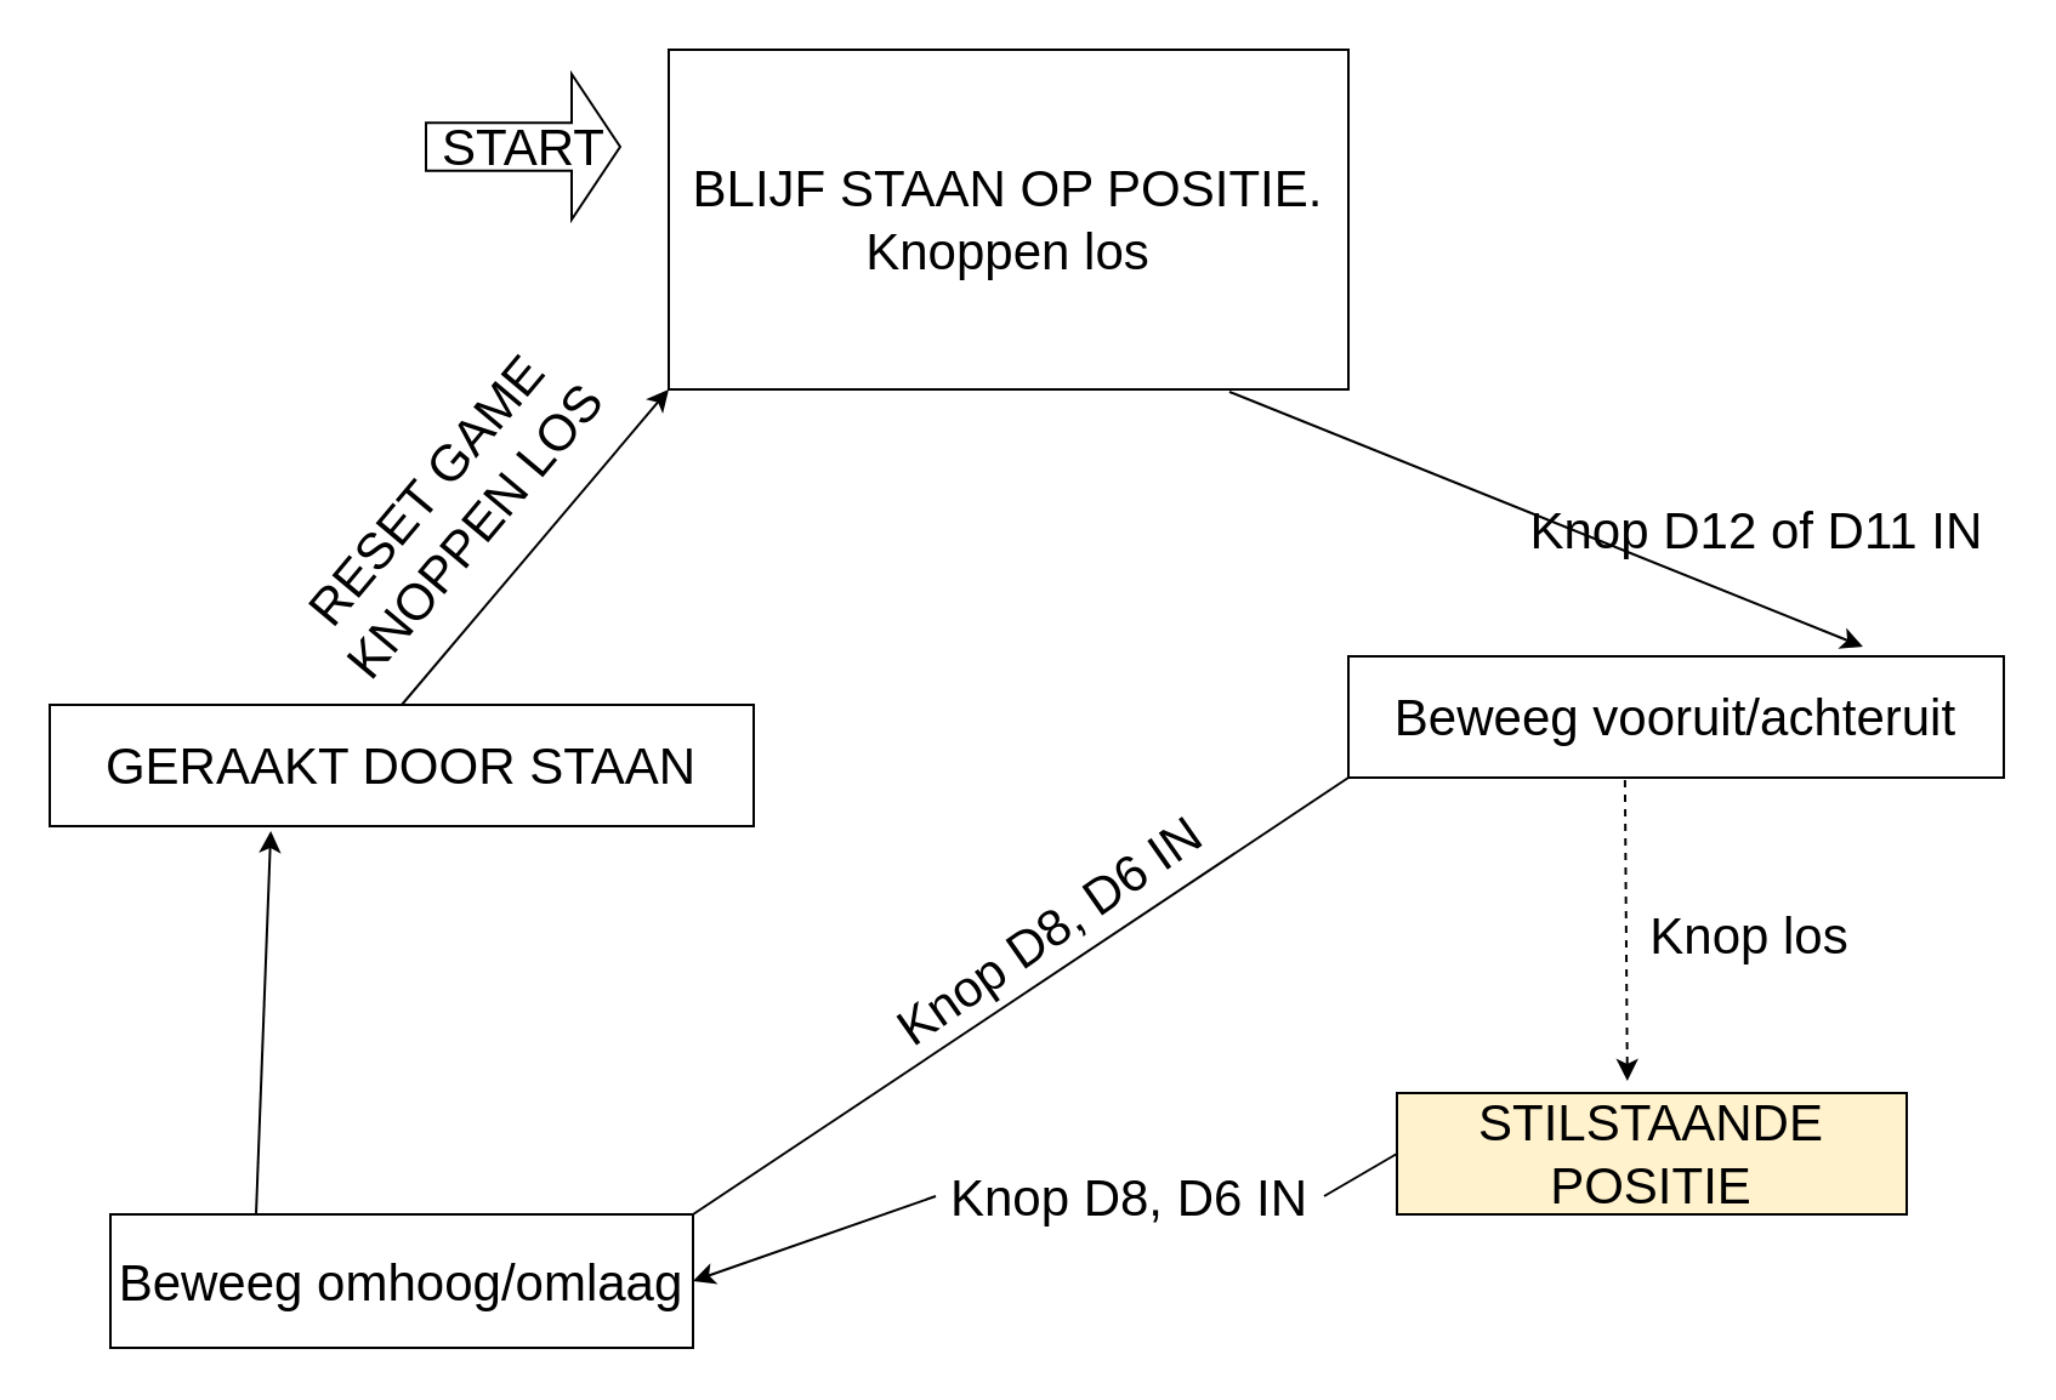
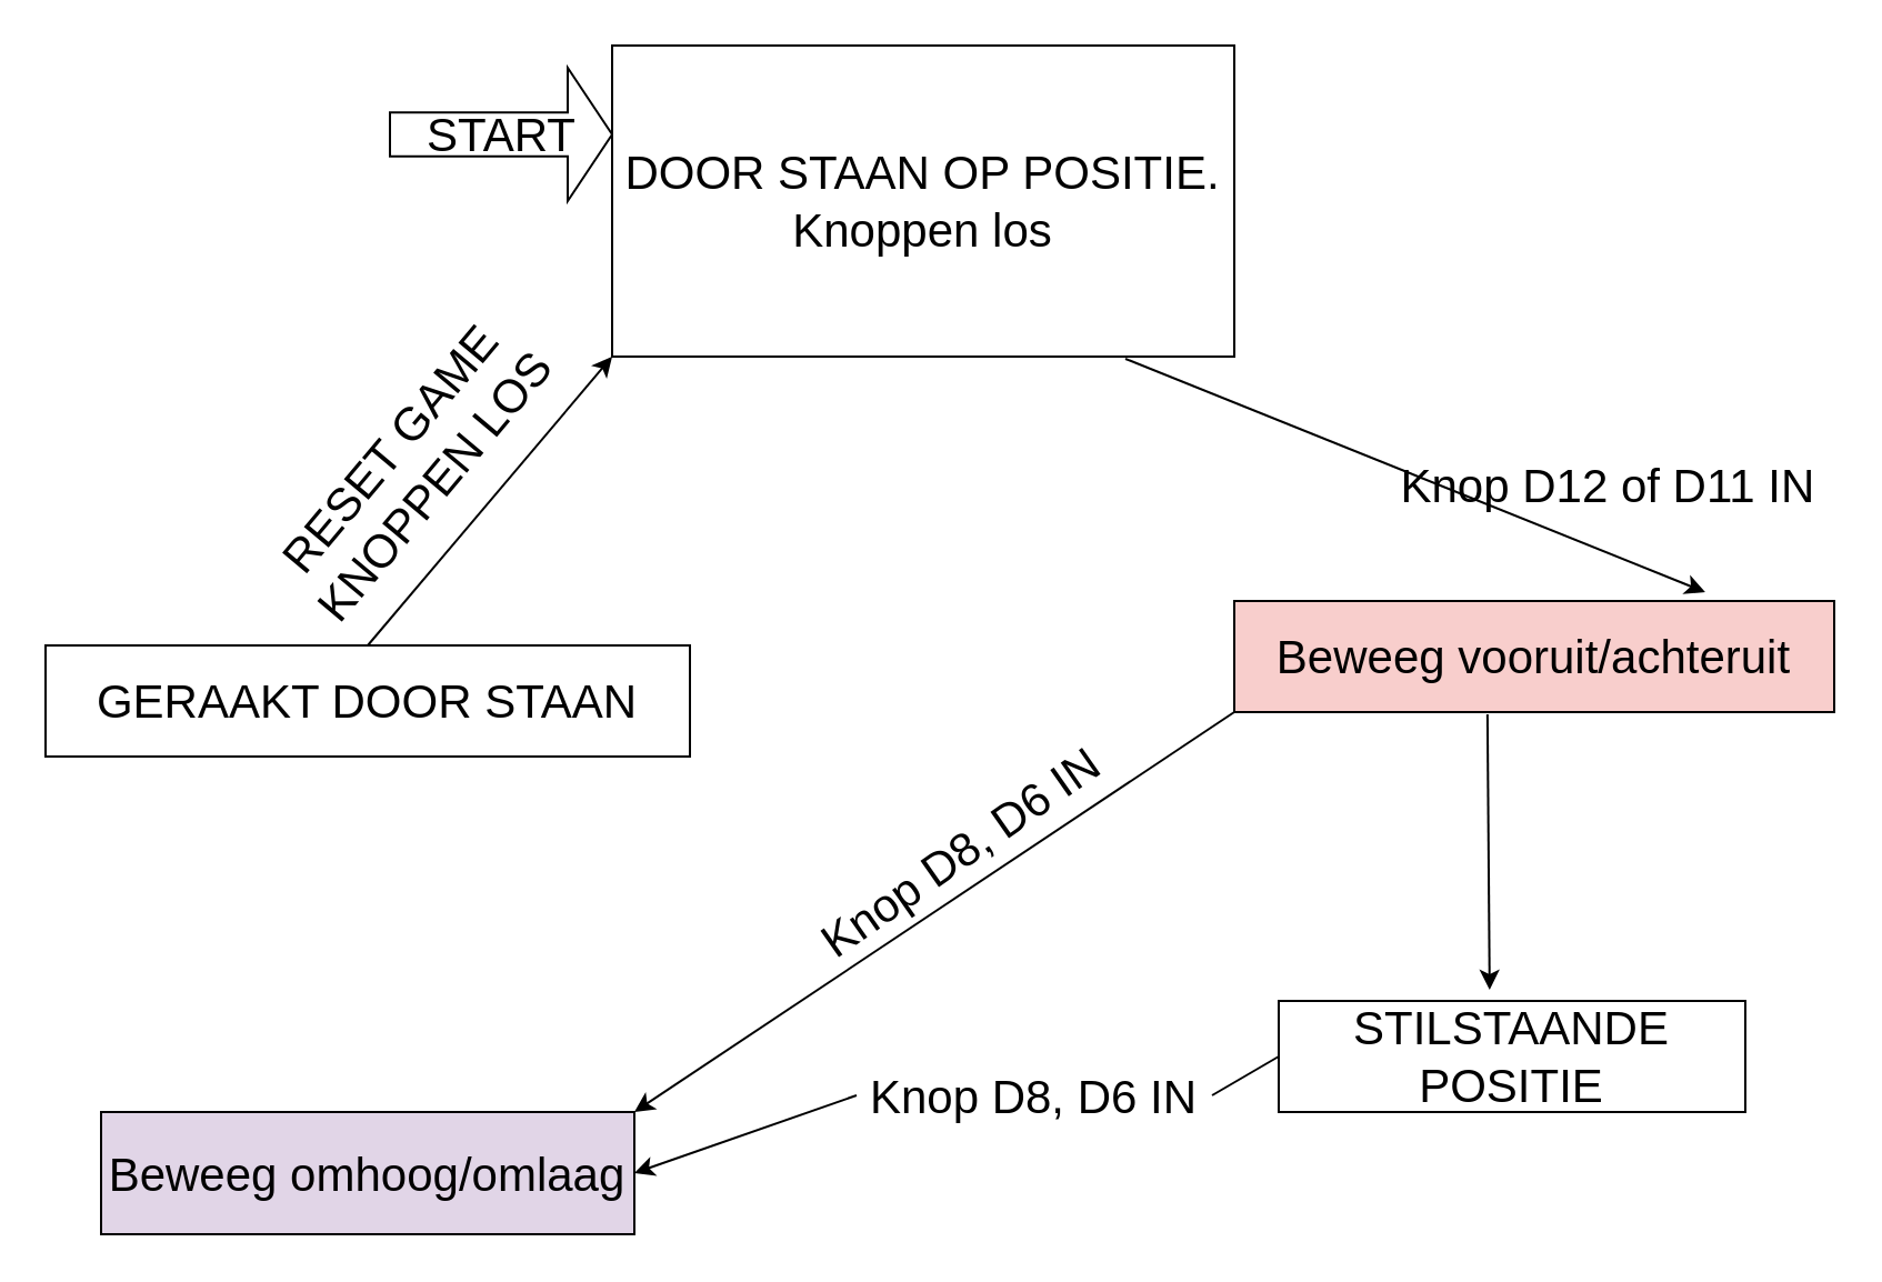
- <mxCell id="7" value="START" style="html=1;shadow=0;dashed=0;align=center;verticalAlign=middle;shape=mxgraph.arrows2.arrow;dy=0.67;dx=20;notch=0;fontSize=21;" vertex="1" parent="1"><mxGeometry x="175" y="30" width="80" height="60" as="geometry" /></mxCell>
+ <mxCell id="7" value="START" style="html=1;shadow=0;dashed=0;align=center;verticalAlign=middle;shape=mxgraph.arrows2.arrow;dy=0.67;dx=20;notch=0;fontSize=21;" vertex="1" parent="1"><mxGeometry x="175" y="30" width="100" height="60" as="geometry" /></mxCell>
- <mxCell id="2" value="&lt;font style=&quot;font-size: 21px&quot;&gt;BLIJF STAAN OP POSITIE.&lt;br&gt;Knoppen los&lt;br&gt;&lt;/font&gt;" style="rounded=0;whiteSpace=wrap;html=1;" vertex="1" parent="1"><mxGeometry x="275" y="20" width="280" height="140" as="geometry" /></mxCell>
+ <mxCell id="2" value="&lt;font style=&quot;font-size: 21px&quot;&gt;DOOR STAAN OP POSITIE.&lt;br&gt;Knoppen los&lt;br&gt;&lt;/font&gt;" style="rounded=0;whiteSpace=wrap;html=1;" vertex="1" parent="1"><mxGeometry x="275" y="20" width="280" height="140" as="geometry" /></mxCell>
- <mxCell id="4" value="Beweeg vooruit/achteruit" style="rounded=0;whiteSpace=wrap;html=1;fontSize=21;" vertex="1" parent="1"><mxGeometry x="555" y="270" width="270" height="50" as="geometry" /></mxCell>
+ <mxCell id="4" value="Beweeg vooruit/achteruit" style="rounded=0;whiteSpace=wrap;html=1;fontSize=21;fillColor=#f8cecc;" vertex="1" parent="1"><mxGeometry x="555" y="270" width="270" height="50" as="geometry" /></mxCell>
- <mxCell id="9" value="" style="endArrow=classic;html=1;rounded=0;fontSize=21;exitX=0.422;exitY=1.02;exitDx=0;exitDy=0;exitPerimeter=0;entryX=0.452;entryY=-0.1;entryDx=0;entryDy=0;entryPerimeter=0;dashed=1;" edge="1" parent="1" source="4" target="11"><mxGeometry width="50" height="50" relative="1" as="geometry"><mxPoint x="405" y="360" as="sourcePoint" /><mxPoint x="615" y="430" as="targetPoint" /></mxGeometry></mxCell>
+ <mxCell id="9" value="" style="endArrow=classic;html=1;rounded=0;fontSize=21;exitX=0.422;exitY=1.02;exitDx=0;exitDy=0;exitPerimeter=0;entryX=0.452;entryY=-0.1;entryDx=0;entryDy=0;entryPerimeter=0;" edge="1" parent="1" source="4" target="11"><mxGeometry width="50" height="50" relative="1" as="geometry"><mxPoint x="405" y="360" as="sourcePoint" /><mxPoint x="615" y="430" as="targetPoint" /></mxGeometry></mxCell>
- <mxCell id="10" value="Knop los" style="text;html=1;align=center;verticalAlign=middle;resizable=0;points=[];autosize=1;strokeColor=none;fillColor=none;fontSize=21;" vertex="1" parent="1"><mxGeometry x="670" y="370" width="100" height="30" as="geometry" /></mxCell>
- <mxCell id="17" value="" style="endArrow=classic;html=1;rounded=0;fontSize=21;exitX=0.25;exitY=0;exitDx=0;exitDy=0;entryX=0.314;entryY=1.04;entryDx=0;entryDy=0;entryPerimeter=0;" edge="1" parent="1" source="5" target="16"><mxGeometry width="50" height="50" relative="1" as="geometry"><mxPoint x="395" y="360" as="sourcePoint" /><mxPoint x="445" y="310" as="targetPoint" /></mxGeometry></mxCell>
- <mxCell id="11" value="STILSTAANDE POSITIE" style="rounded=0;whiteSpace=wrap;html=1;fontSize=21;fillColor=#fff2cc;" vertex="1" parent="1"><mxGeometry x="575" y="450" width="210" height="50" as="geometry" /></mxCell>
+ <mxCell id="11" value="STILSTAANDE POSITIE" style="rounded=0;whiteSpace=wrap;html=1;fontSize=21;" vertex="1" parent="1"><mxGeometry x="575" y="450" width="210" height="50" as="geometry" /></mxCell>
- <mxCell id="12" value="" style="endArrow=none;html=1;rounded=0;fontSize=21;exitX=0;exitY=1;exitDx=0;exitDy=0;entryX=1;entryY=0;entryDx=0;entryDy=0;" edge="1" parent="1" source="4" target="5"><mxGeometry width="50" height="50" relative="1" as="geometry"><mxPoint x="405" y="360" as="sourcePoint" /><mxPoint x="455" y="420" as="targetPoint" /></mxGeometry></mxCell>
+ <mxCell id="12" value="" style="endArrow=classic;html=1;rounded=0;fontSize=21;exitX=0;exitY=1;exitDx=0;exitDy=0;entryX=1;entryY=0;entryDx=0;entryDy=0;" edge="1" parent="1" source="4" target="5"><mxGeometry width="50" height="50" relative="1" as="geometry"><mxPoint x="405" y="360" as="sourcePoint" /><mxPoint x="455" y="420" as="targetPoint" /></mxGeometry></mxCell>
- <mxCell id="5" value="Beweeg omhoog/omlaag" style="rounded=0;whiteSpace=wrap;html=1;fontSize=21;" vertex="1" parent="1"><mxGeometry x="45" y="500" width="240" height="55" as="geometry" /></mxCell>
+ <mxCell id="5" value="Beweeg omhoog/omlaag" style="rounded=0;whiteSpace=wrap;html=1;fontSize=21;fillColor=#e1d5e7;" vertex="1" parent="1"><mxGeometry x="45" y="500" width="240" height="55" as="geometry" /></mxCell>
